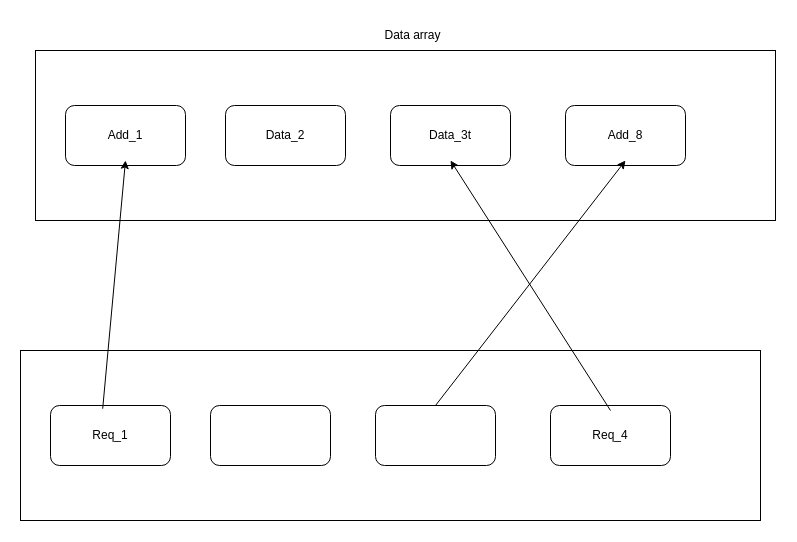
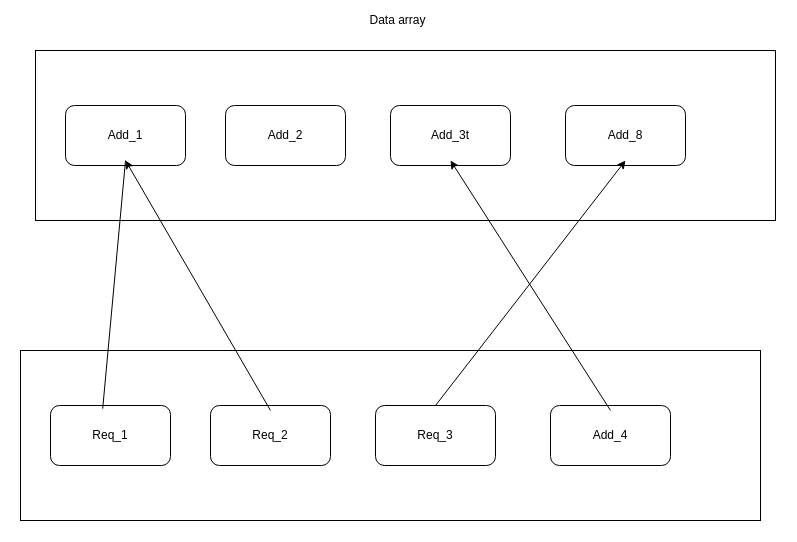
- <mxCell id="3" value="Data array" style="text;html=1;strokeColor=none;fillColor=none;align=center;verticalAlign=middle;whiteSpace=wrap;rounded=0;" vertex="1" parent="1"><mxGeometry x="375" y="20" width="75" height="30" as="geometry" /></mxCell>
+ <mxCell id="3" value="Data array" style="text;html=1;strokeColor=none;fillColor=none;align=center;verticalAlign=middle;whiteSpace=wrap;rounded=0;" vertex="1" parent="1"><mxGeometry x="360" y="5" width="75" height="30" as="geometry" /></mxCell>
- <mxCell id="16" value="Data_2" style="text;html=1;strokeColor=none;fillColor=none;align=center;verticalAlign=middle;whiteSpace=wrap;rounded=0;" vertex="1" parent="1"><mxGeometry x="235" y="110" width="100" height="50" as="geometry" /></mxCell>
+ <mxCell id="16" value="Add_2" style="text;html=1;strokeColor=none;fillColor=none;align=center;verticalAlign=middle;whiteSpace=wrap;rounded=0;" vertex="1" parent="1"><mxGeometry x="235" y="110" width="100" height="50" as="geometry" /></mxCell>
- <mxCell id="15" value="Data_3t" style="text;html=1;strokeColor=none;fillColor=none;align=center;verticalAlign=middle;whiteSpace=wrap;rounded=0;" vertex="1" parent="1"><mxGeometry x="400" y="110" width="100" height="50" as="geometry" /></mxCell>
+ <mxCell id="15" value="Add_3t" style="text;html=1;strokeColor=none;fillColor=none;align=center;verticalAlign=middle;whiteSpace=wrap;rounded=0;" vertex="1" parent="1"><mxGeometry x="400" y="110" width="100" height="50" as="geometry" /></mxCell>
- <mxCell id="21" value="" style="endArrow=classic;html=1;exitX=0.422;exitY=-0.036;exitDx=0;exitDy=0;exitPerimeter=0;entryX=0.5;entryY=1;entryDx=0;entryDy=0;" edge="1" parent="1" source="17" target="13"><mxGeometry width="50" height="50" relative="1" as="geometry"><mxPoint x="375" y="310" as="sourcePoint" /><mxPoint x="425" y="260" as="targetPoint" /></mxGeometry></mxCell>
+ <mxCell id="21" value="" style="endArrow=none;html=1;exitX=0.422;exitY=-0.036;exitDx=0;exitDy=0;exitPerimeter=0;entryX=0.5;entryY=1;entryDx=0;entryDy=0;" edge="1" parent="1" source="17" target="13"><mxGeometry width="50" height="50" relative="1" as="geometry"><mxPoint x="375" y="310" as="sourcePoint" /><mxPoint x="425" y="260" as="targetPoint" /></mxGeometry></mxCell>
+ <mxCell id="22" value="" style="endArrow=classic;html=1;exitX=0.5;exitY=0;exitDx=0;exitDy=0;entryX=0.5;entryY=1;entryDx=0;entryDy=0;" edge="1" parent="1" source="20" target="13"><mxGeometry width="50" height="50" relative="1" as="geometry"><mxPoint x="375" y="310" as="sourcePoint" /><mxPoint x="425" y="260" as="targetPoint" /></mxGeometry></mxCell>
+ <mxCell id="20" value="Req_2" style="text;html=1;strokeColor=none;fillColor=none;align=center;verticalAlign=middle;whiteSpace=wrap;rounded=0;" vertex="1" parent="1"><mxGeometry x="220" y="410" width="100" height="50" as="geometry" /></mxCell>
+ <mxCell id="19" value="Req_3" style="text;html=1;strokeColor=none;fillColor=none;align=center;verticalAlign=middle;whiteSpace=wrap;rounded=0;" vertex="1" parent="1"><mxGeometry x="385" y="410" width="100" height="50" as="geometry" /></mxCell>
- <mxCell id="18" value="Req_4" style="text;html=1;strokeColor=none;fillColor=none;align=center;verticalAlign=middle;whiteSpace=wrap;rounded=0;" vertex="1" parent="1"><mxGeometry x="560" y="410" width="100" height="50" as="geometry" /></mxCell>
+ <mxCell id="18" value="Add_4" style="text;html=1;strokeColor=none;fillColor=none;align=center;verticalAlign=middle;whiteSpace=wrap;rounded=0;" vertex="1" parent="1"><mxGeometry x="560" y="410" width="100" height="50" as="geometry" /></mxCell>
